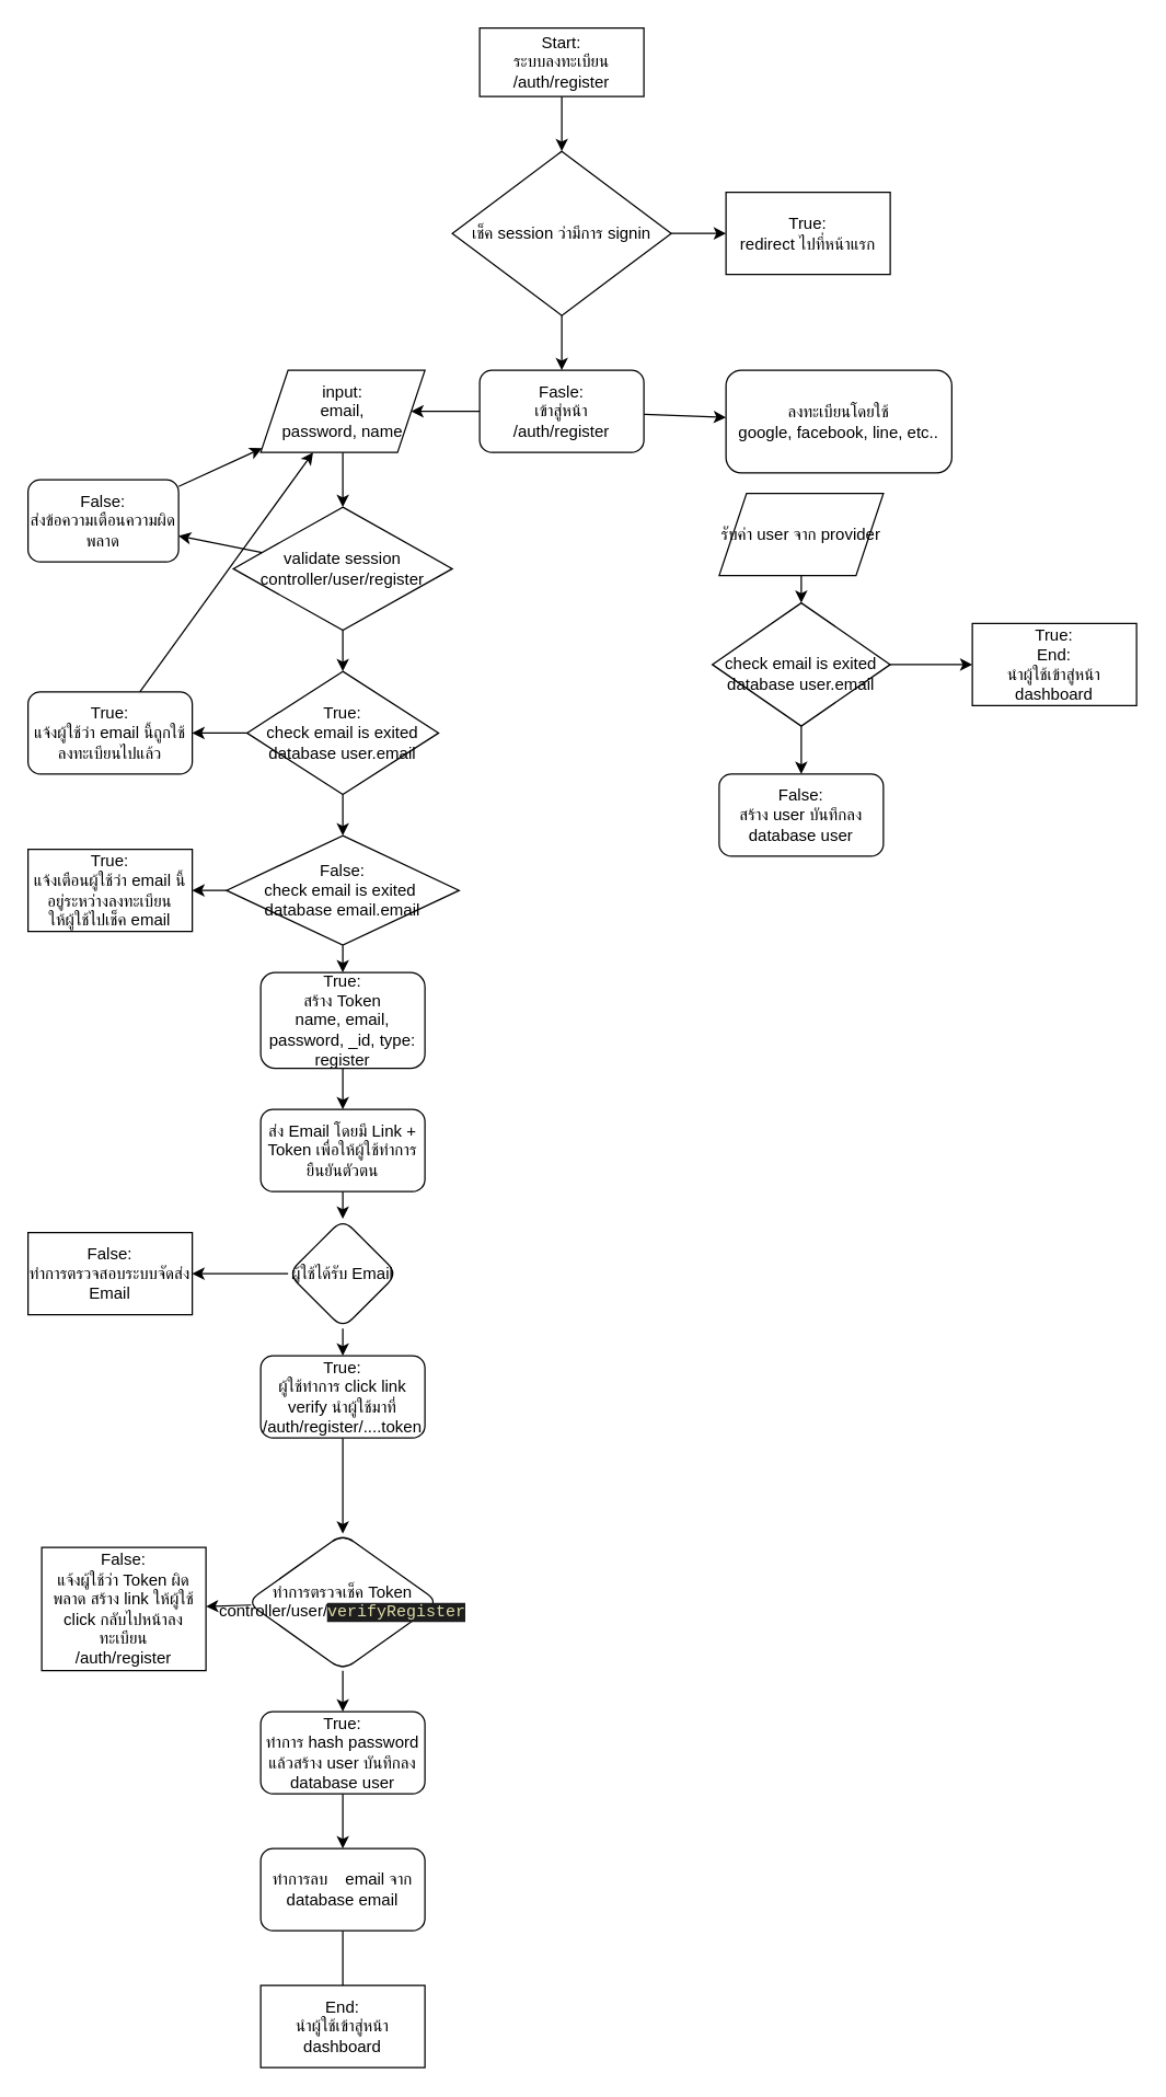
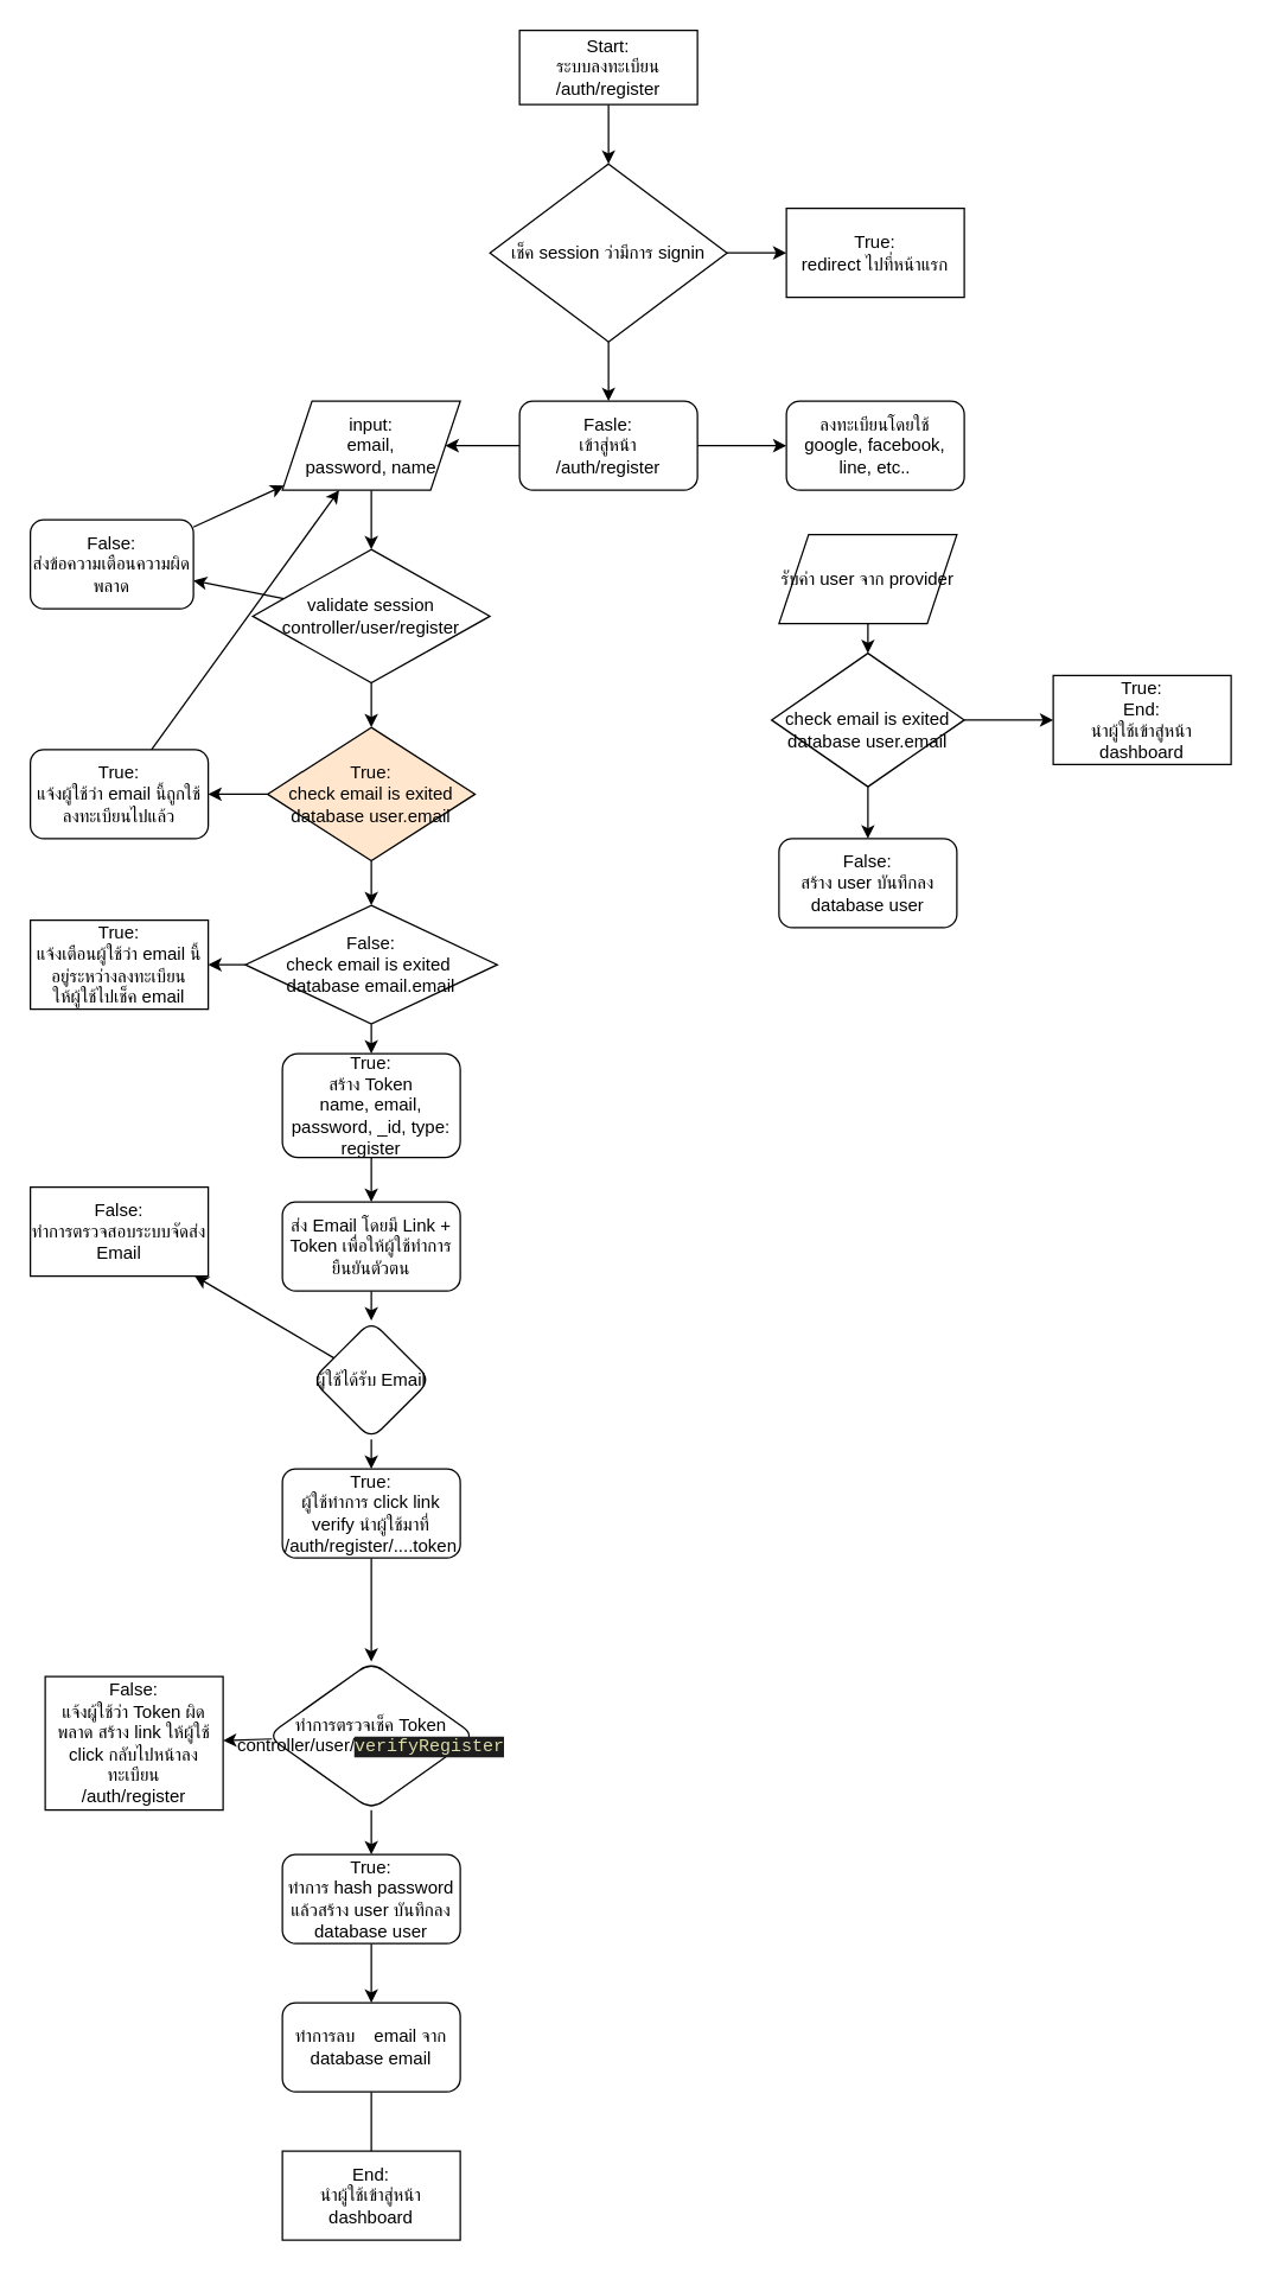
- <mxCell id="6" value="ลงทะเบียนโดยใช้&lt;br&gt;google, facebook, line, etc.." style="rounded=1;whiteSpace=wrap;html=1;" parent="1" vertex="1"><mxGeometry x="530" y="270" width="165" height="75" as="geometry" /></mxCell>
+ <mxCell id="6" value="ลงทะเบียนโดยใช้&lt;br&gt;google, facebook, line, etc.." style="rounded=1;whiteSpace=wrap;html=1;" parent="1" vertex="1"><mxGeometry x="530" y="270" width="120" height="60" as="geometry" /></mxCell>
- <mxCell id="21" value="True:&lt;br&gt;check email is exited&lt;br&gt;database user.email" style="rhombus;whiteSpace=wrap;html=1;" parent="1" vertex="1"><mxGeometry x="180" y="490" width="140" height="90" as="geometry" /></mxCell>
+ <mxCell id="21" value="True:&lt;br&gt;check email is exited&lt;br&gt;database user.email" style="rhombus;whiteSpace=wrap;html=1;fillColor=#ffe6cc;" parent="1" vertex="1"><mxGeometry x="180" y="490" width="140" height="90" as="geometry" /></mxCell>
- <mxCell id="35" value="False:&lt;br&gt;ทำการตรวจสอบระบบจัดส่ง Email" style="rounded=0;whiteSpace=wrap;html=1;" parent="1" vertex="1"><mxGeometry y="900" width="120" height="60" as="geometry" x="20" /></mxCell>
+ <mxCell id="35" value="False:&lt;br&gt;ทำการตรวจสอบระบบจัดส่ง Email" style="rounded=0;whiteSpace=wrap;html=1;" parent="1" vertex="1"><mxGeometry x="20" y="800" width="120" height="60" as="geometry" /></mxCell>
